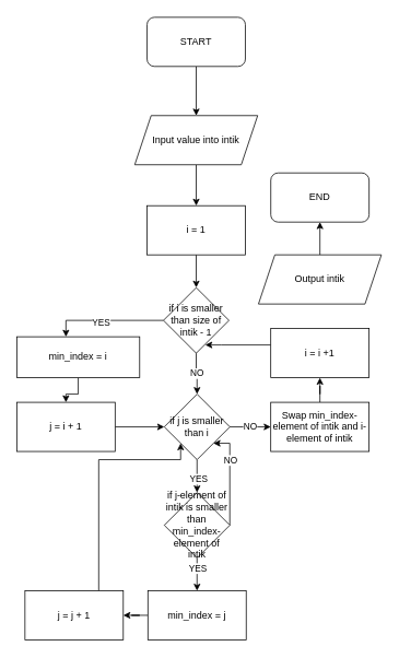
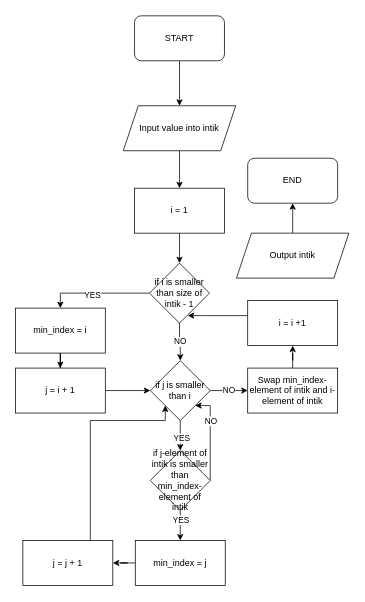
- <mxCell id="13" value="min_index = i" style="rounded=0;whiteSpace=wrap;html=1;" vertex="1" parent="1"><mxGeometry x="20" y="410" width="150" height="50" as="geometry" /></mxCell>
+ <mxCell id="13" value="min_index = i" style="rounded=0;whiteSpace=wrap;html=1;" vertex="1" parent="1"><mxGeometry x="20" y="410" width="120" height="60" as="geometry" /></mxCell>
